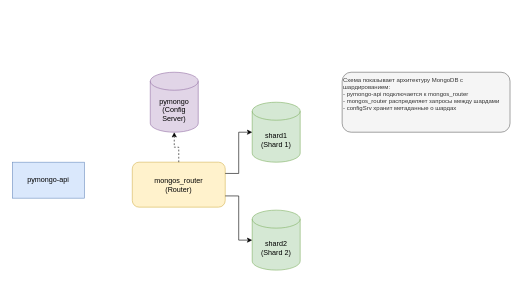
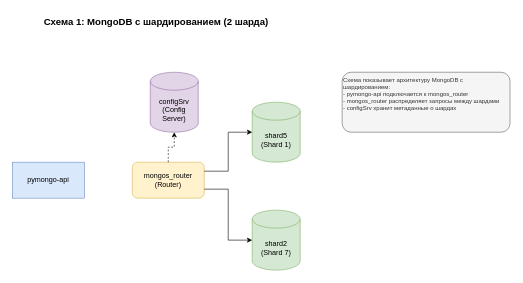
+ <mxCell id="10" value="Схема 1: MongoDB с шардированием (2 шарда)" style="text;html=1;strokeColor=none;fillColor=none;align=center;verticalAlign=middle;whiteSpace=wrap;rounded=0;fontSize=16;fontStyle=1" vertex="1" parent="1"><mxGeometry x="20" y="20" width="480" height="30" as="geometry" /></mxCell>
- <mxCell id="4" value="pymongo&#10;(Config Server)" style="shape=cylinder3;whiteSpace=wrap;html=1;boundedLbl=1;backgroundOutline=1;size=15;fillColor=#e1d5e7;strokeColor=#9673a6;" vertex="1" parent="1"><mxGeometry x="250" y="120" width="80" height="100" as="geometry" /></mxCell>
+ <mxCell id="4" value="configSrv&#10;(Config Server)" style="shape=cylinder3;whiteSpace=wrap;html=1;boundedLbl=1;backgroundOutline=1;size=15;fillColor=#e1d5e7;strokeColor=#9673a6;" vertex="1" parent="1"><mxGeometry x="250" y="120" width="80" height="100" as="geometry" /></mxCell>
- <mxCell id="5" value="shard1&#10;(Shard 1)" style="shape=cylinder3;whiteSpace=wrap;html=1;boundedLbl=1;backgroundOutline=1;size=15;fillColor=#d5e8d4;strokeColor=#82b366;" vertex="1" parent="1"><mxGeometry x="420" y="170" width="80" height="100" as="geometry" /></mxCell>
+ <mxCell id="5" value="shard5&#10;(Shard 1)" style="shape=cylinder3;whiteSpace=wrap;html=1;boundedLbl=1;backgroundOutline=1;size=15;fillColor=#d5e8d4;strokeColor=#82b366;" vertex="1" parent="1"><mxGeometry x="420" y="170" width="80" height="100" as="geometry" /></mxCell>
- <mxCell id="3" value="mongos_router&#10;(Router)" style="rounded=1;whiteSpace=wrap;html=1;fillColor=#fff2cc;strokeColor=#d6b656;" vertex="1" parent="1"><mxGeometry x="220" y="270" width="155" height="75" as="geometry" /></mxCell>
+ <mxCell id="3" value="mongos_router&#10;(Router)" style="rounded=1;whiteSpace=wrap;html=1;fillColor=#fff2cc;strokeColor=#d6b656;" vertex="1" parent="1"><mxGeometry x="220" y="270" width="120" height="60" as="geometry" /></mxCell>
- <mxCell id="6" value="shard2&#10;(Shard 2)" style="shape=cylinder3;whiteSpace=wrap;html=1;boundedLbl=1;backgroundOutline=1;size=15;fillColor=#d5e8d4;strokeColor=#82b366;" vertex="1" parent="1"><mxGeometry x="420" y="350" width="80" height="100" as="geometry" /></mxCell>
+ <mxCell id="6" value="shard2&#10;(Shard 7)" style="shape=cylinder3;whiteSpace=wrap;html=1;boundedLbl=1;backgroundOutline=1;size=15;fillColor=#d5e8d4;strokeColor=#82b366;" vertex="1" parent="1"><mxGeometry x="420" y="350" width="80" height="100" as="geometry" /></mxCell>
